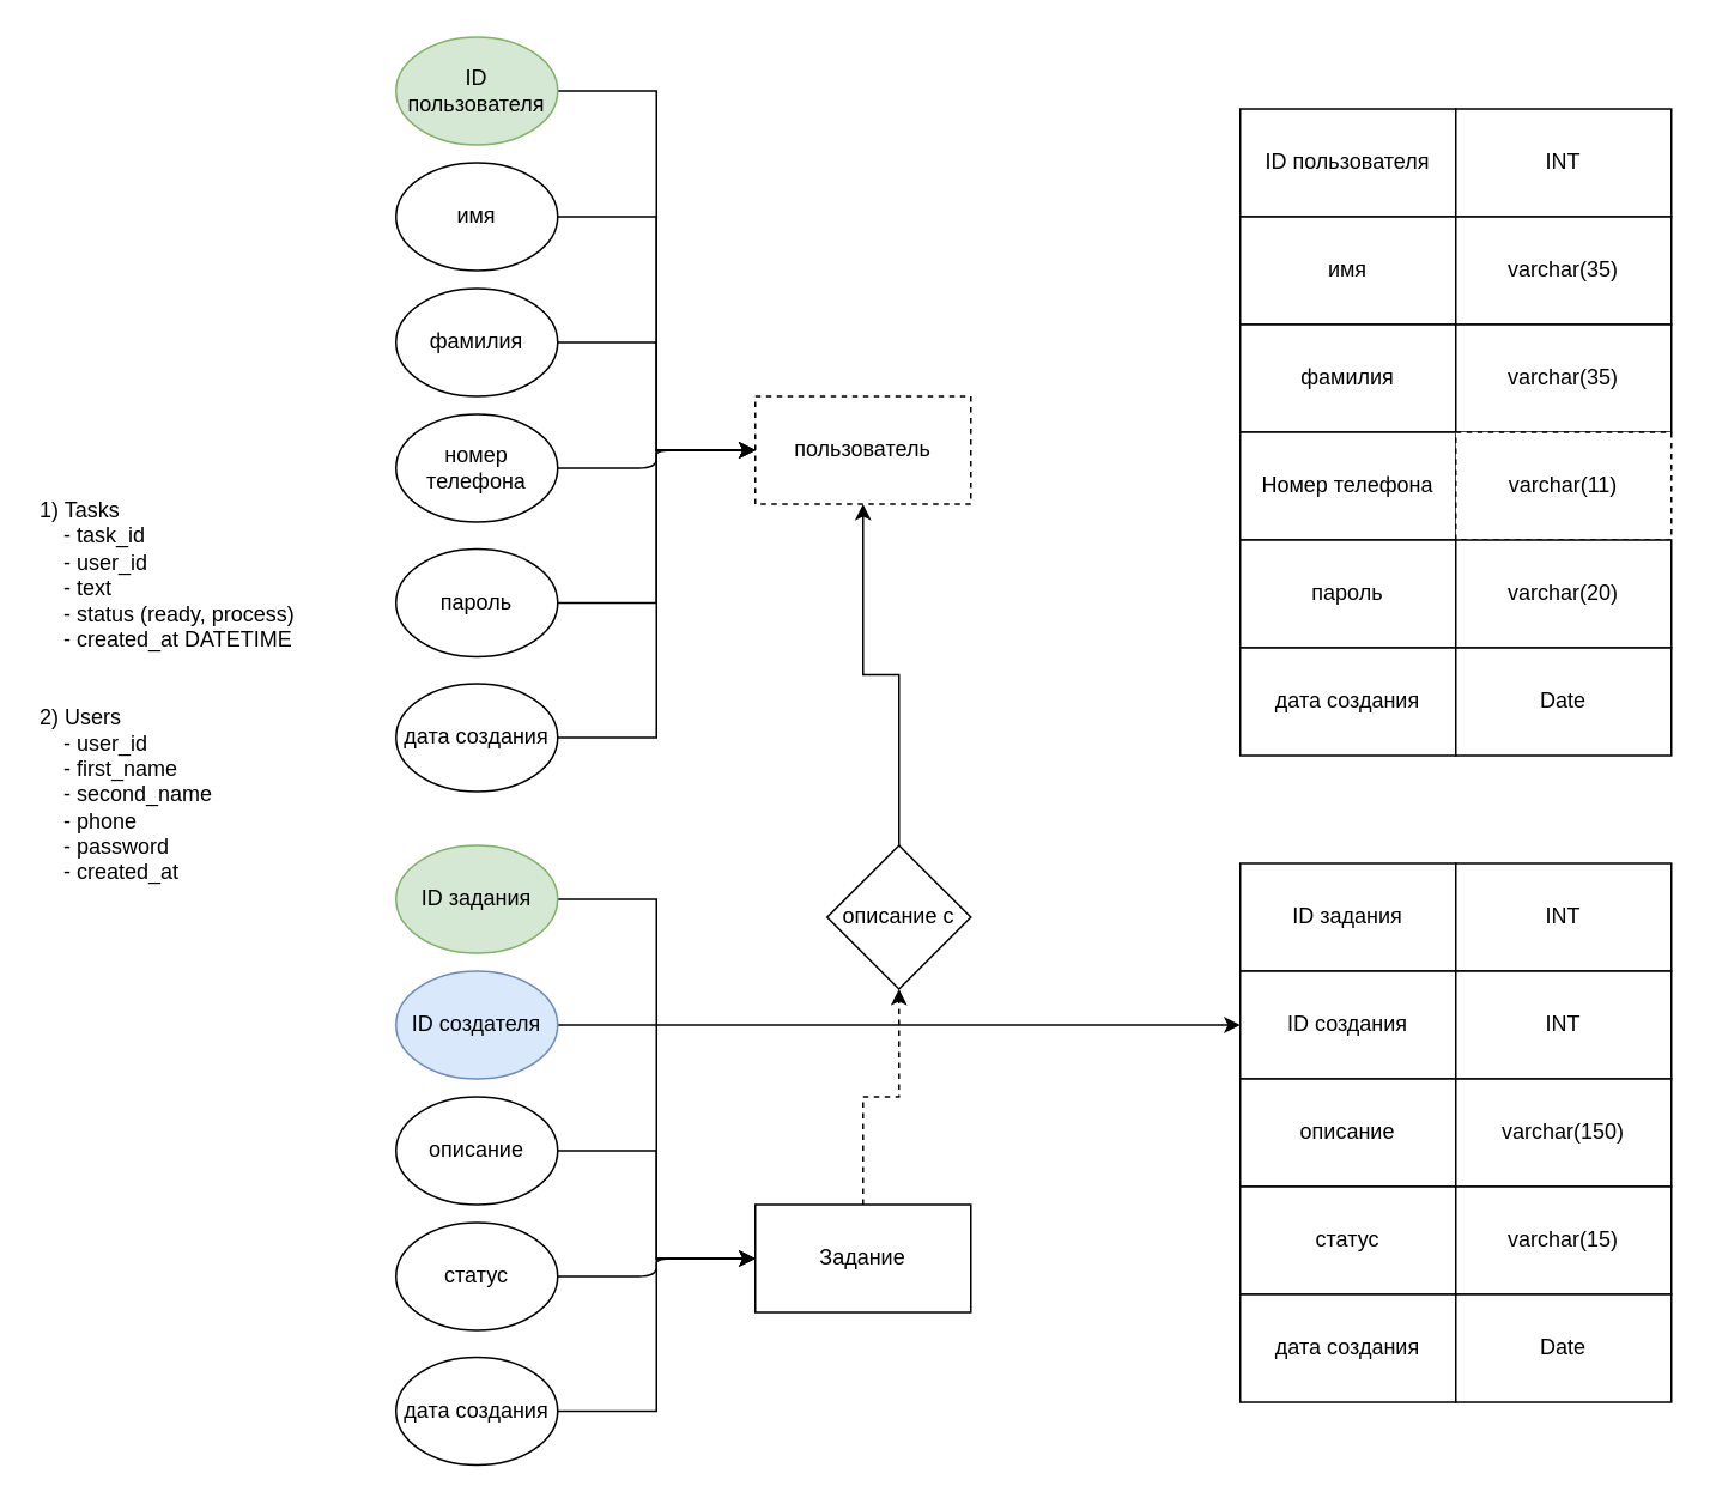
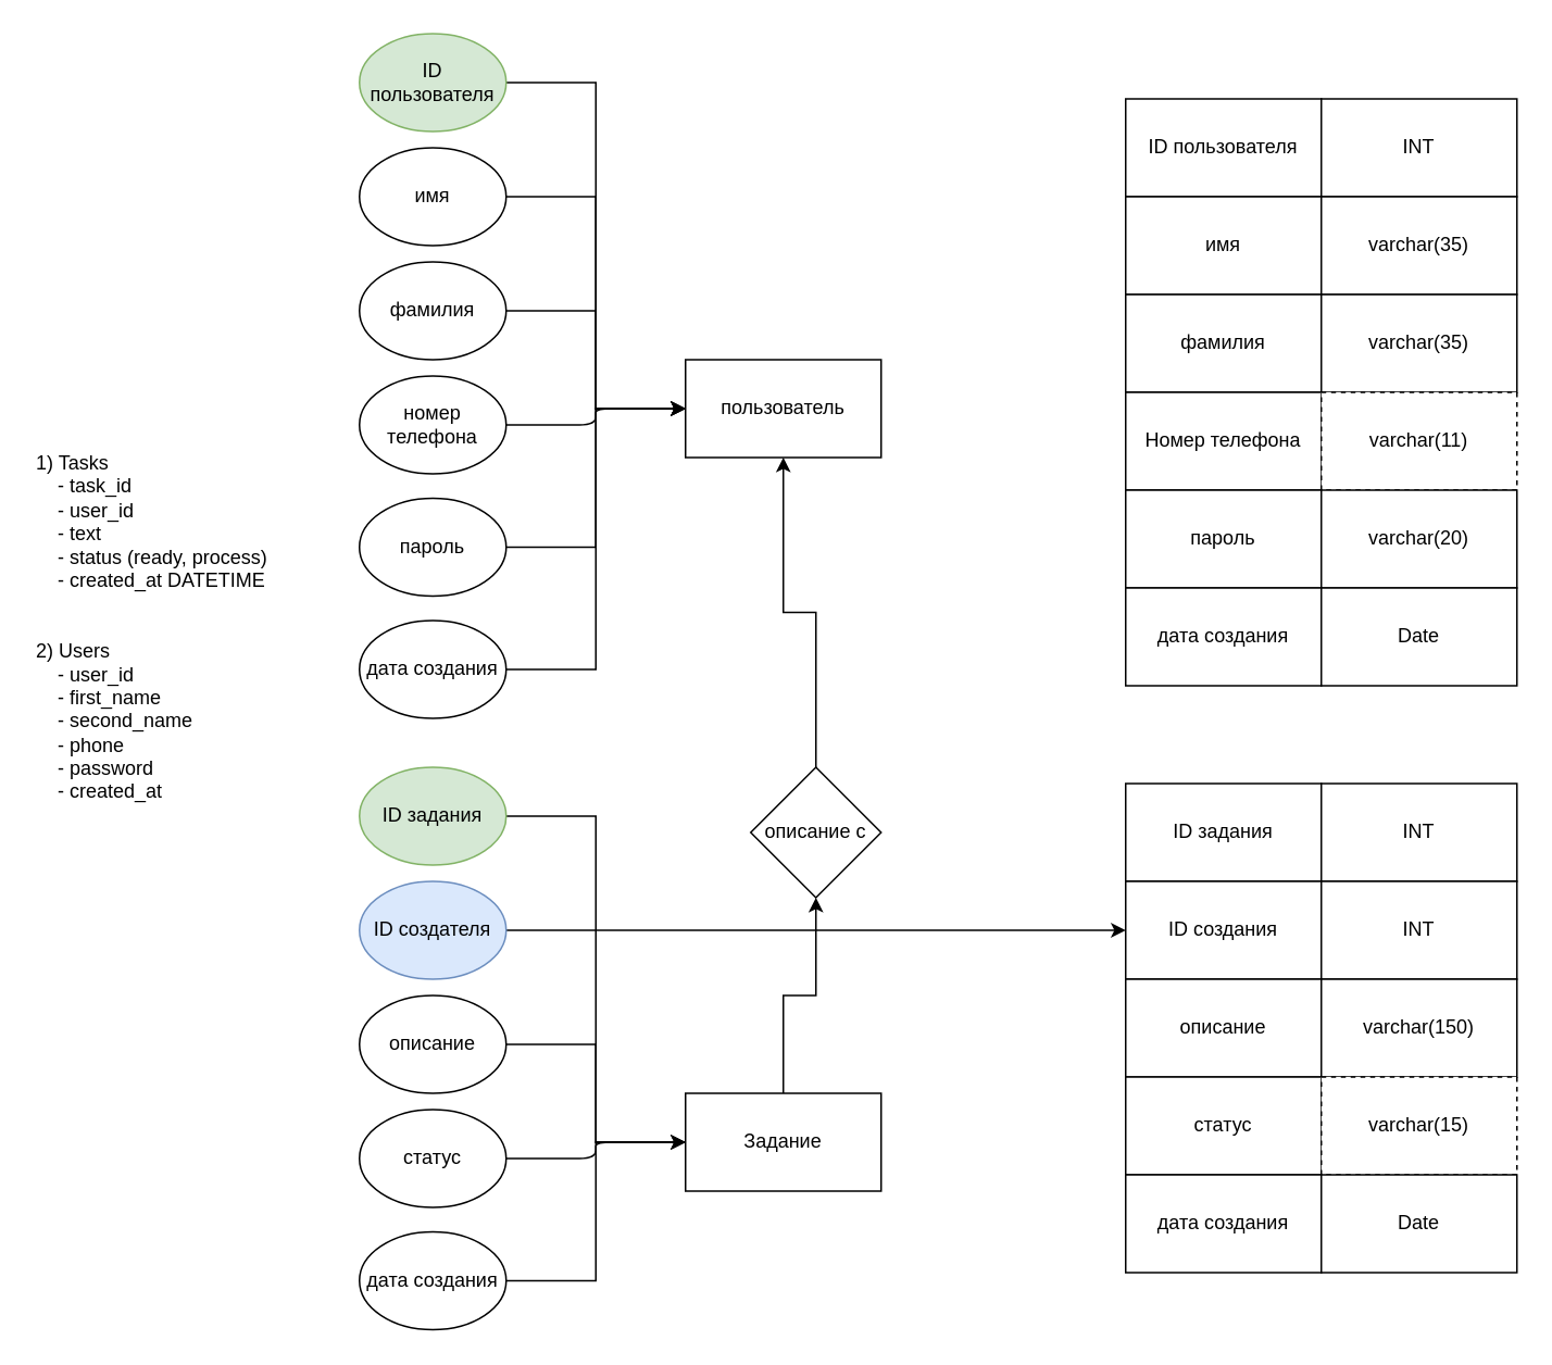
- <mxCell id="15" value="пользователь" style="rounded=0;whiteSpace=wrap;html=1;dashed=1;" vertex="1" parent="1"><mxGeometry x="420" y="220" width="120" height="60" as="geometry" /></mxCell>
+ <mxCell id="15" value="пользователь" style="rounded=0;whiteSpace=wrap;html=1;" vertex="1" parent="1"><mxGeometry x="420" y="220" width="120" height="60" as="geometry" /></mxCell>
- <mxCell id="26" style="edgeStyle=orthogonalEdgeStyle;rounded=0;orthogonalLoop=1;jettySize=auto;html=1;exitX=0.5;exitY=0;exitDx=0;exitDy=0;entryX=0.5;entryY=1;entryDx=0;entryDy=0;dashed=1;" edge="1" parent="1" source="27" target="29"><mxGeometry relative="1" as="geometry" /></mxCell>
+ <mxCell id="26" style="edgeStyle=orthogonalEdgeStyle;rounded=0;orthogonalLoop=1;jettySize=auto;html=1;exitX=0.5;exitY=0;exitDx=0;exitDy=0;entryX=0.5;entryY=1;entryDx=0;entryDy=0;" edge="1" parent="1" source="27" target="29"><mxGeometry relative="1" as="geometry" /></mxCell>
- <mxCell id="49" value="varchar(15)" style="rounded=0;whiteSpace=wrap;html=1;" vertex="1" parent="1"><mxGeometry x="810" y="660" width="120" height="60" as="geometry" /></mxCell>
+ <mxCell id="49" value="varchar(15)" style="rounded=0;whiteSpace=wrap;html=1;dashed=1;" vertex="1" parent="1"><mxGeometry x="810" y="660" width="120" height="60" as="geometry" /></mxCell>
